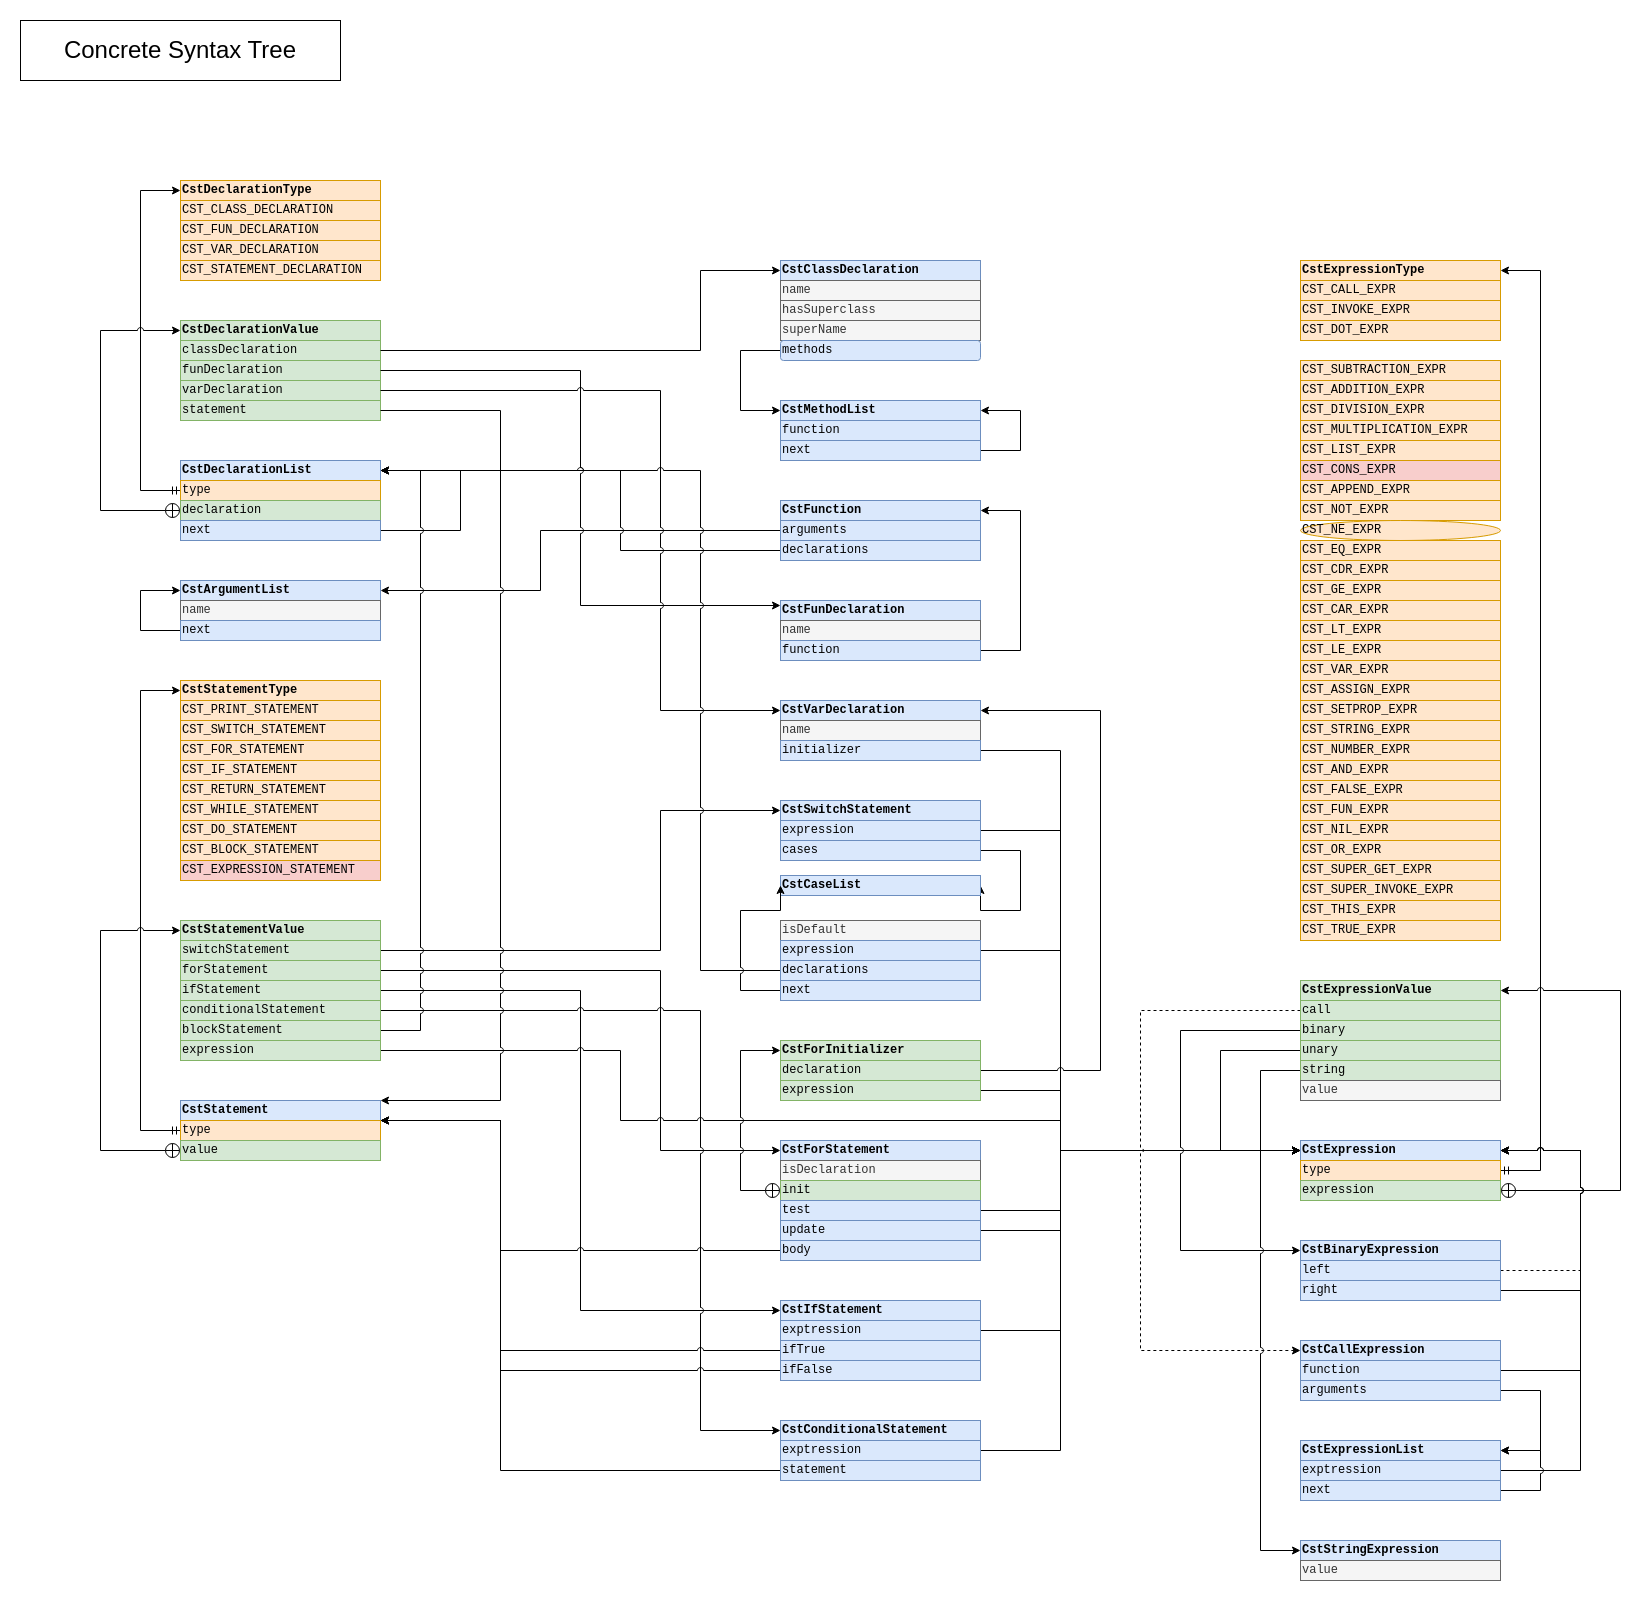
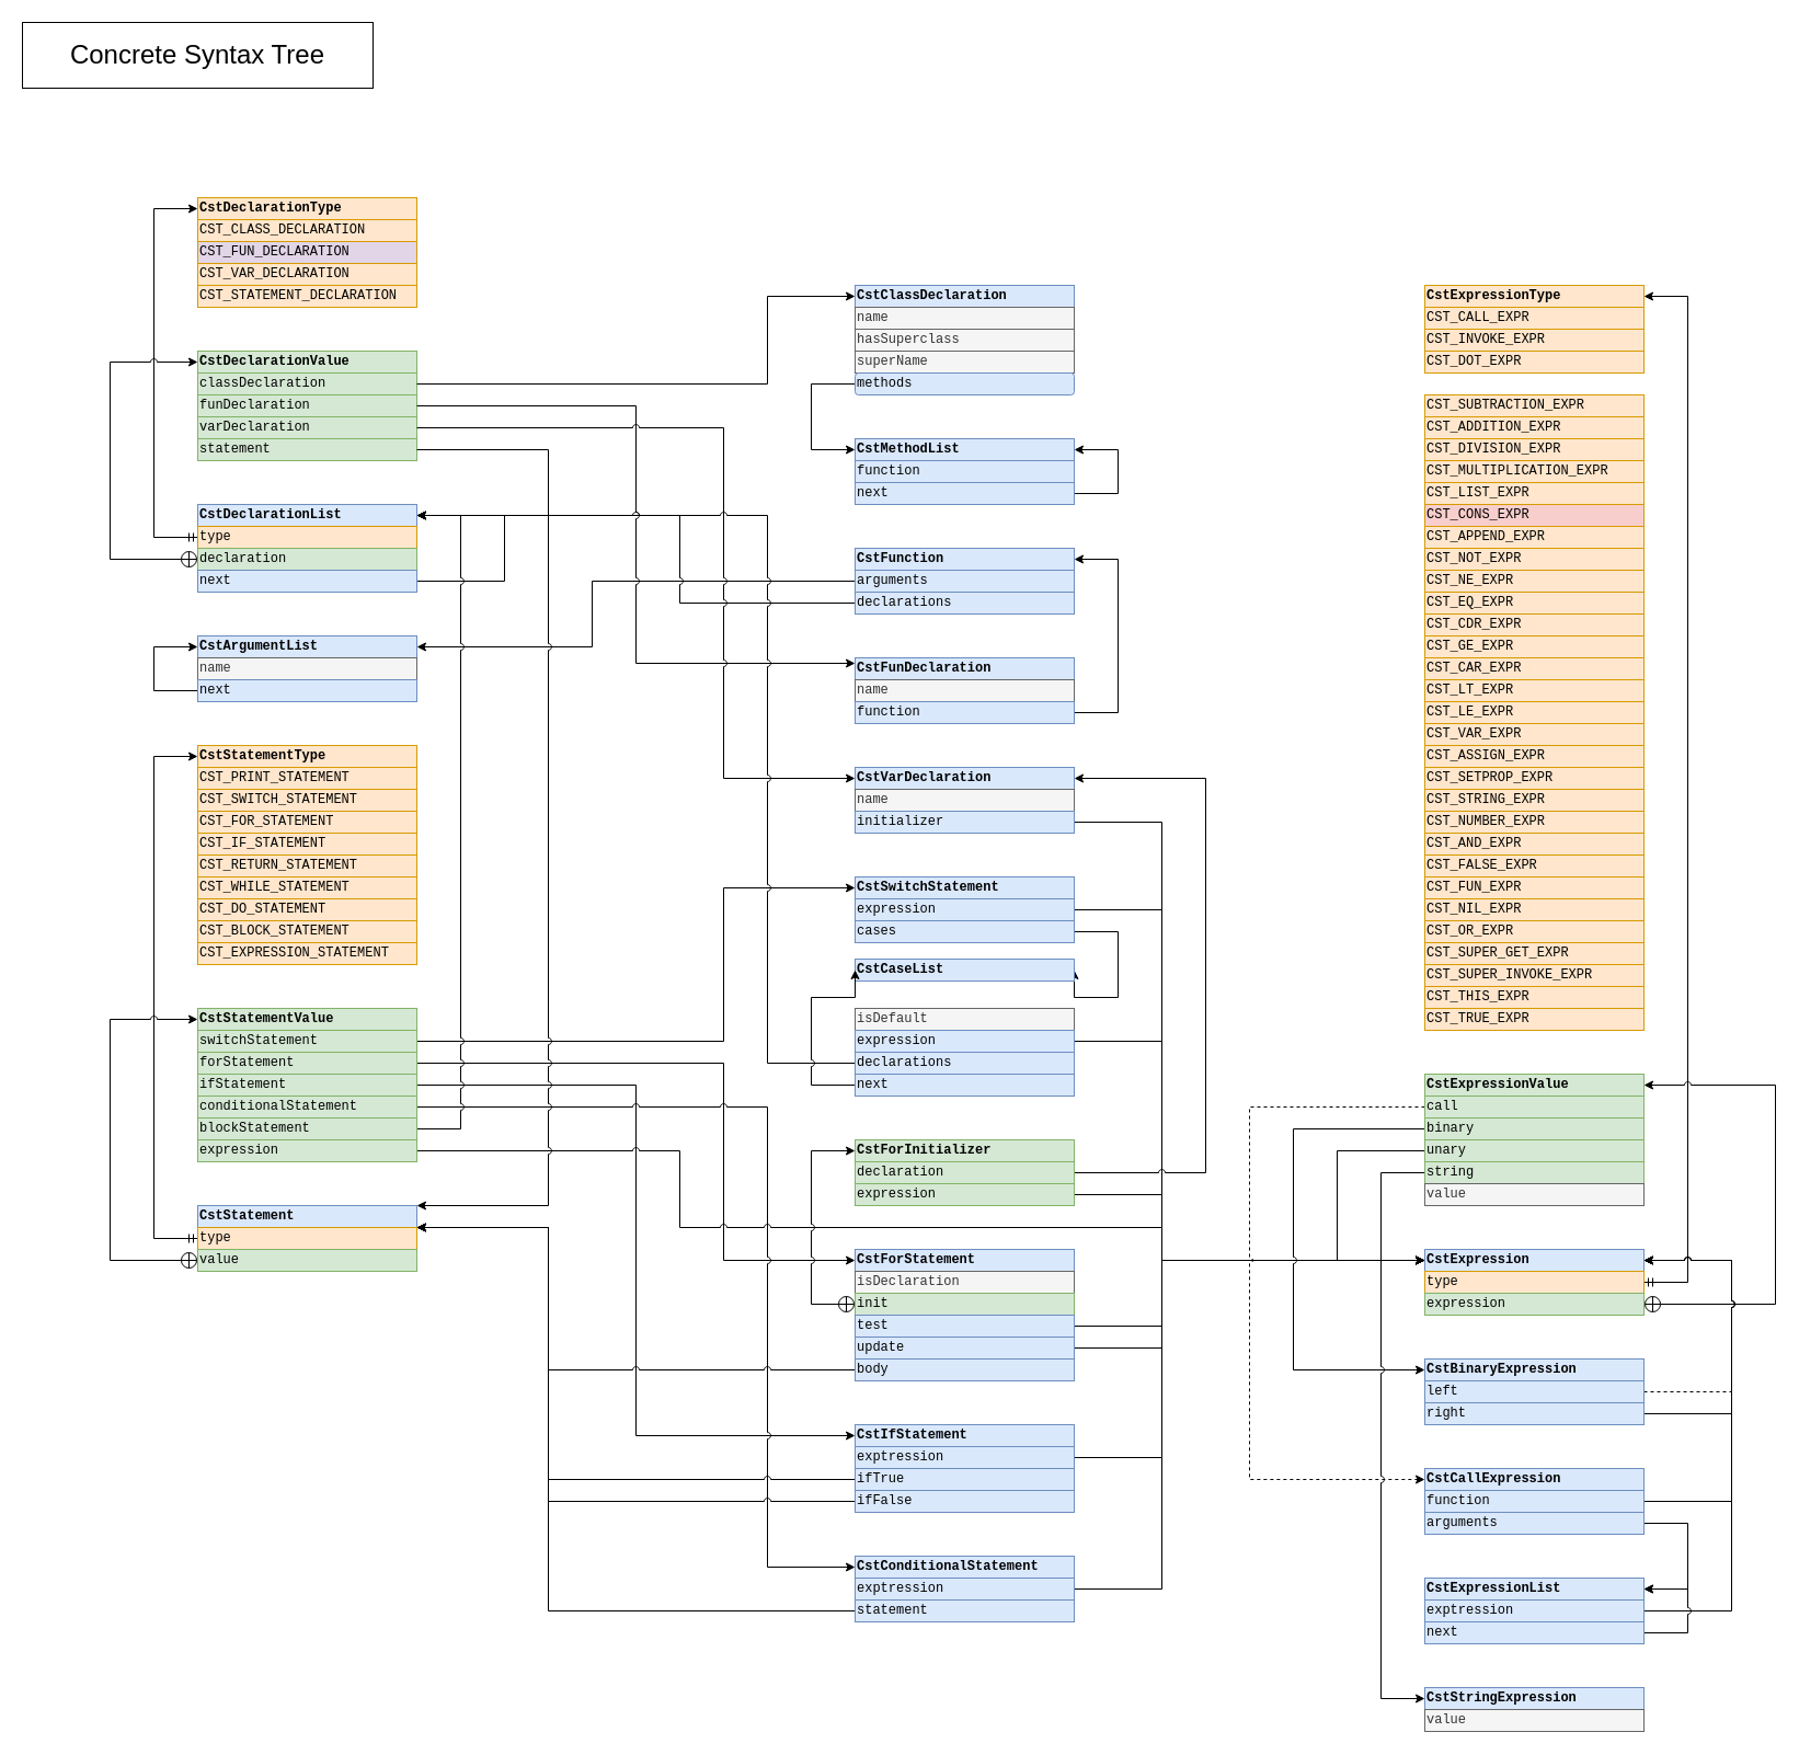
- <mxCell id="9" value="CST_FUN_DECLARATION" style="rounded=0;whiteSpace=wrap;html=1;fontFamily=Courier New;align=left;fillColor=#ffe6cc;strokeColor=#d79b00;" parent="6" vertex="1"><mxGeometry y="40" width="200" height="20" as="geometry" /></mxCell>
+ <mxCell id="9" value="CST_FUN_DECLARATION" style="rounded=0;whiteSpace=wrap;html=1;fontFamily=Courier New;align=left;fillColor=#e1d5e7;strokeColor=#d79b00;" parent="6" vertex="1"><mxGeometry y="40" width="200" height="20" as="geometry" /></mxCell>
- <mxCell id="133" value="CST_NE_EXPR" style="ellipse;whiteSpace=wrap;html=1;fontFamily=Courier New;align=left;fillColor=#ffe6cc;strokeColor=#d79b00;" vertex="1" parent="1"><mxGeometry x="1300" y="520" width="200" height="20" as="geometry" /></mxCell>
+ <mxCell id="133" value="CST_NE_EXPR" style="rounded=0;whiteSpace=wrap;html=1;fontFamily=Courier New;align=left;fillColor=#ffe6cc;strokeColor=#d79b00;" vertex="1" parent="1"><mxGeometry x="1300" y="520" width="200" height="20" as="geometry" /></mxCell>
- <mxCell id="61" value="CST_EXPRESSION_STATEMENT" style="rounded=0;whiteSpace=wrap;html=1;fontFamily=Courier New;align=left;fillColor=#f8cecc;strokeColor=#d79b00;" parent="1" vertex="1"><mxGeometry x="180" y="860" width="200" height="20" as="geometry" /></mxCell>
+ <mxCell id="61" value="CST_EXPRESSION_STATEMENT" style="rounded=0;whiteSpace=wrap;html=1;fontFamily=Courier New;align=left;fillColor=#ffe6cc;strokeColor=#d79b00;" parent="1" vertex="1"><mxGeometry x="180" y="860" width="200" height="20" as="geometry" /></mxCell>
